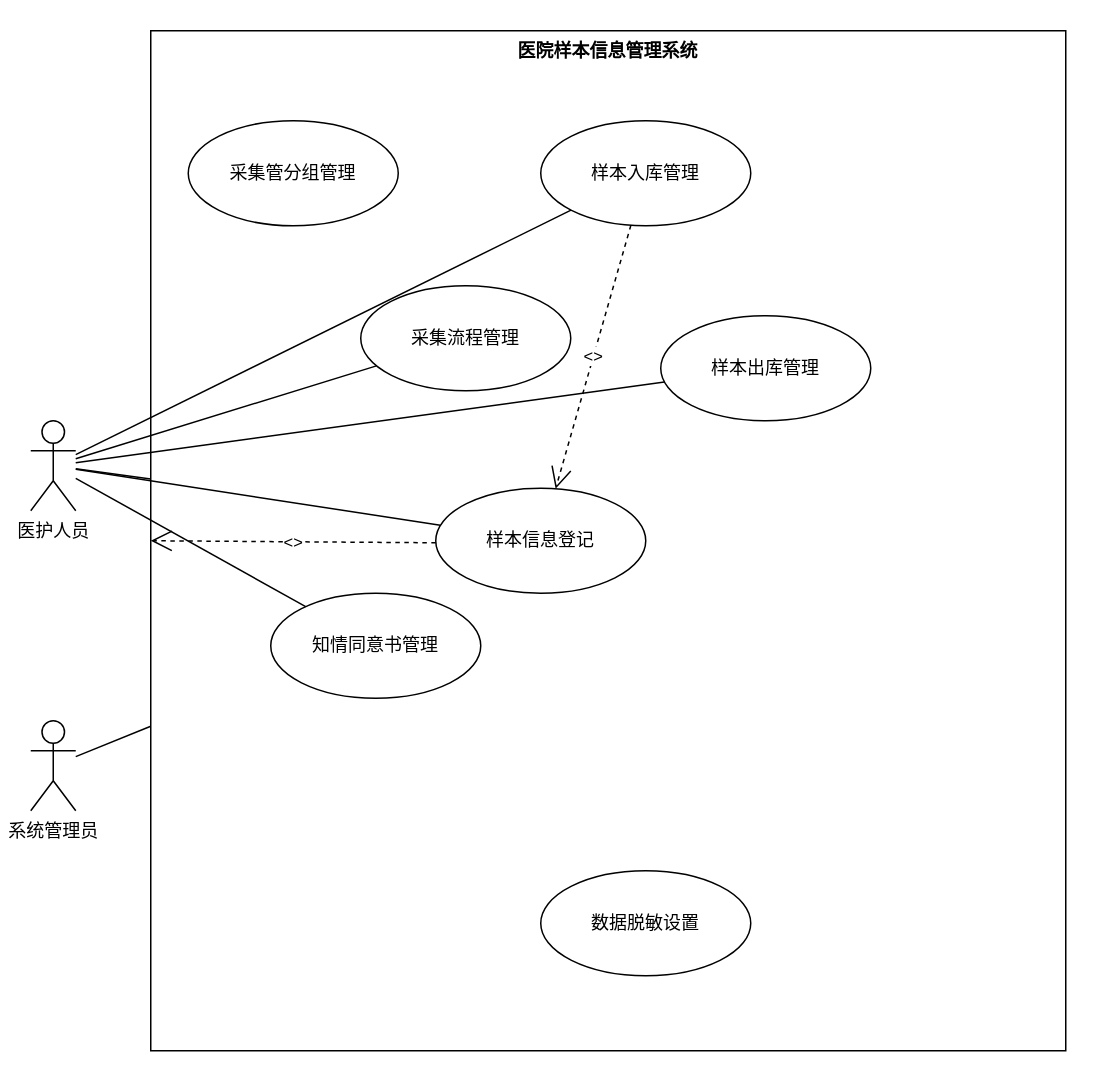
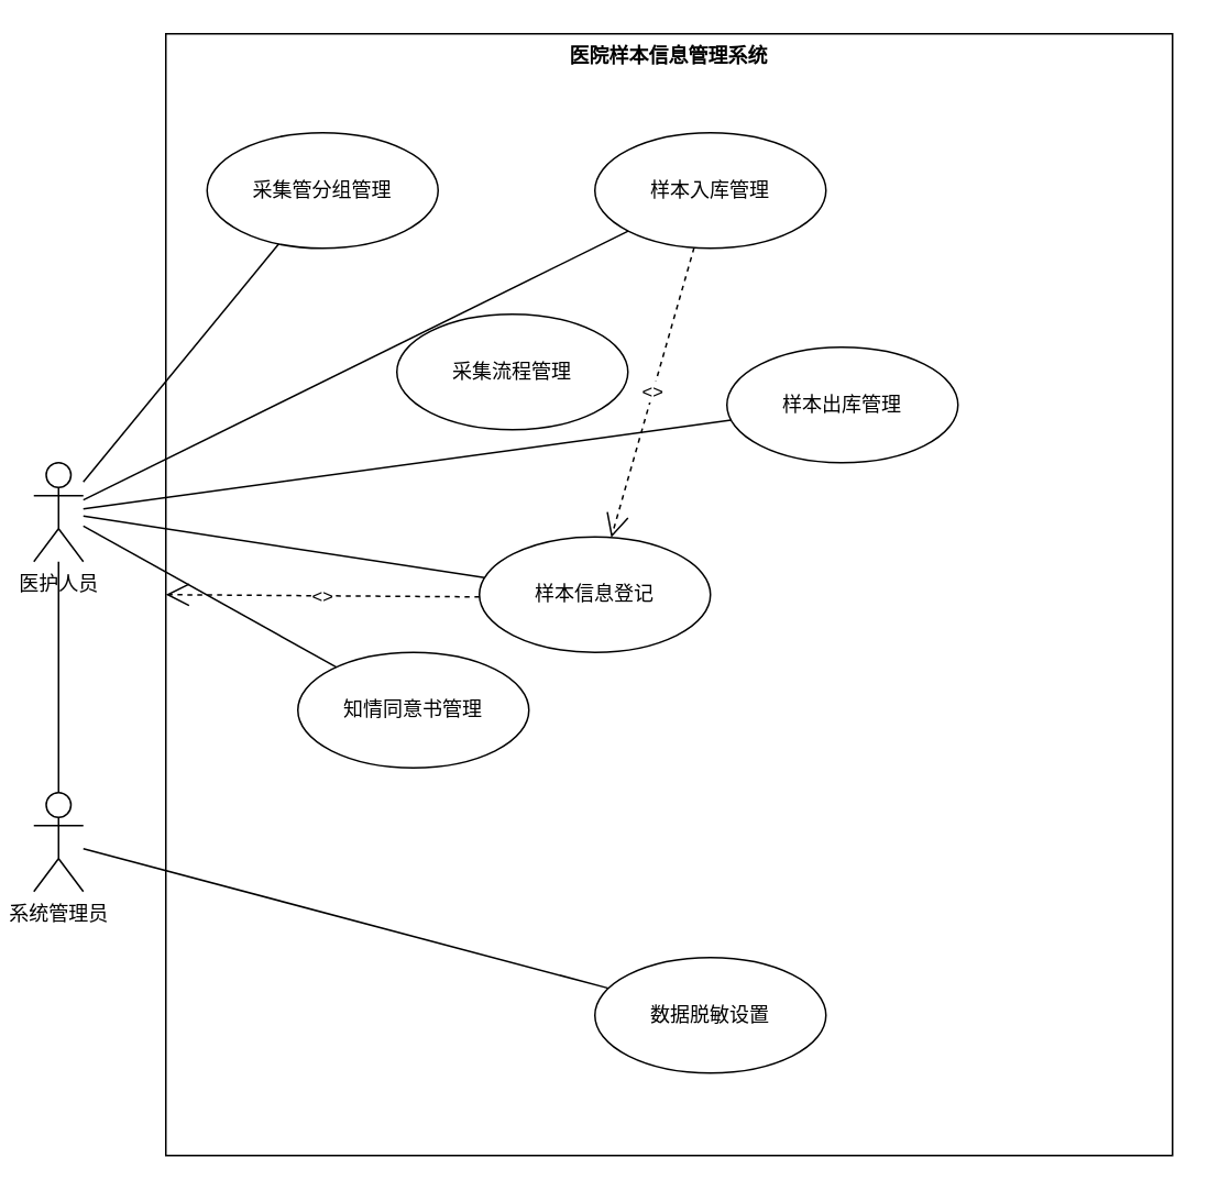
- <mxCell id="11" value="" style="endArrow=none;html=1;rounded=0;" parent="1" source="19" target="4" edge="1"><mxGeometry relative="1" as="geometry" /></mxCell>
+ <mxCell id="11" value="" style="endArrow=none;html=1;rounded=0;" parent="1" source="19" target="20" edge="1"><mxGeometry relative="1" as="geometry" /></mxCell>
- <mxCell id="10" value="" style="endArrow=none;html=1;rounded=0;" parent="1" source="19" target="2" edge="1"><mxGeometry relative="1" as="geometry" /></mxCell>
+ <mxCell id="10" value="" style="endArrow=none;html=1;rounded=0;" parent="1" source="19" target="3" edge="1"><mxGeometry relative="1" as="geometry" /></mxCell>
- <mxCell id="16" value="" style="endArrow=none;html=1;rounded=0;" parent="1" source="20" target="2" edge="1"><mxGeometry relative="1" as="geometry" /></mxCell>
+ <mxCell id="16" value="" style="endArrow=none;html=1;rounded=0;" parent="1" source="20" target="9" edge="1"><mxGeometry relative="1" as="geometry" /></mxCell>
